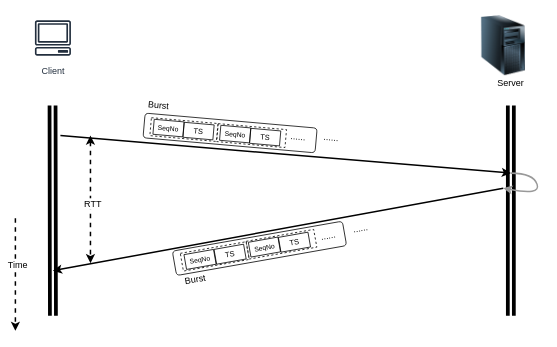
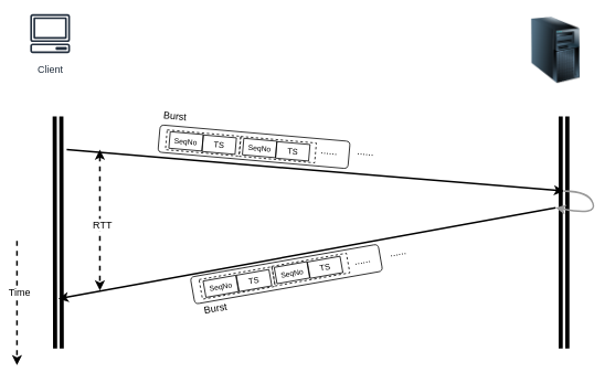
- <mxCell id="5" value="Client" style="outlineConnect=0;fontColor=#232F3E;gradientColor=none;strokeColor=#232F3E;fillColor=#ffffff;dashed=0;verticalLabelPosition=bottom;verticalAlign=top;align=center;html=1;fontSize=12;fontStyle=0;aspect=fixed;shape=mxgraph.aws4.resourceIcon;resIcon=mxgraph.aws4.client;" vertex="1" parent="1"><mxGeometry x="40" y="20" width="60" height="60" as="geometry" /></mxCell>
+ <mxCell id="5" value="Client" style="outlineConnect=0;fontColor=#232F3E;gradientColor=none;strokeColor=#232F3E;fillColor=#ffffff;dashed=0;verticalLabelPosition=bottom;verticalAlign=top;align=center;html=1;fontSize=12;fontStyle=0;aspect=fixed;shape=mxgraph.aws4.resourceIcon;resIcon=mxgraph.aws4.client;" vertex="1" parent="1"><mxGeometry x="30" y="10" width="60" height="60" as="geometry" /></mxCell>
- <mxCell id="9" value="Server" style="text;html=1;strokeColor=none;fillColor=none;align=center;verticalAlign=middle;whiteSpace=wrap;rounded=0;" vertex="1" parent="1"><mxGeometry x="660" y="100" width="40" height="20" as="geometry" /></mxCell>
